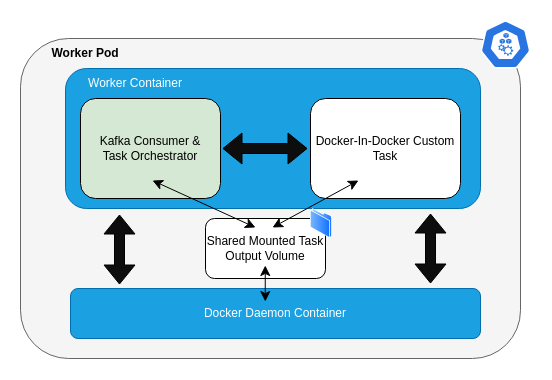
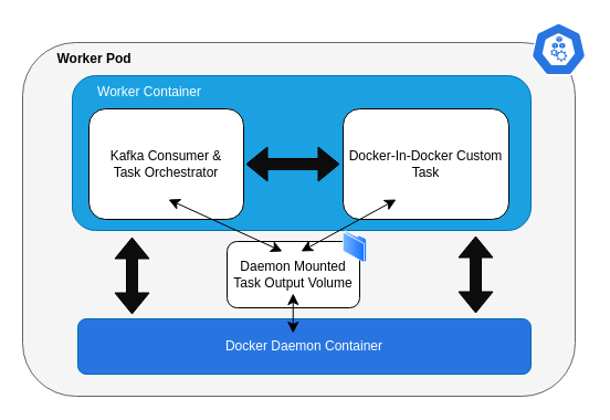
- <mxCell id="9" value="Kafka Consumer &amp;amp;&lt;br&gt;Task Orchestrator" style="rounded=1;whiteSpace=wrap;html=1;fillColor=#d5e8d4;" vertex="1" parent="1"><mxGeometry x="80" y="98" width="140" height="100" as="geometry" /></mxCell>
+ <mxCell id="9" value="Kafka Consumer &amp;amp;&lt;br&gt;Task Orchestrator" style="rounded=1;whiteSpace=wrap;html=1;" vertex="1" parent="1"><mxGeometry x="80" y="98" width="140" height="100" as="geometry" /></mxCell>
- <mxCell id="17" value="Shared Mounted Task Output Volume" style="rounded=1;whiteSpace=wrap;html=1;" vertex="1" parent="1"><mxGeometry x="205" y="218" width="120" height="60" as="geometry" /></mxCell>
+ <mxCell id="17" value="Daemon Mounted Task Output Volume" style="rounded=1;whiteSpace=wrap;html=1;" vertex="1" parent="1"><mxGeometry x="205" y="218" width="120" height="60" as="geometry" /></mxCell>
- <mxCell id="5" value="Docker Daemon Container" style="rounded=1;whiteSpace=wrap;html=1;fillColor=#1ba1e2;strokeColor=#006EAF;fontColor=#ffffff;" parent="1" vertex="1"><mxGeometry x="70" y="288" width="410" height="50" as="geometry" /></mxCell>
+ <mxCell id="5" value="Docker Daemon Container" style="rounded=1;whiteSpace=wrap;html=1;fillColor=#2875e2;strokeColor=#006EAF;fontColor=#ffffff;" parent="1" vertex="1"><mxGeometry x="70" y="288" width="410" height="50" as="geometry" /></mxCell>
